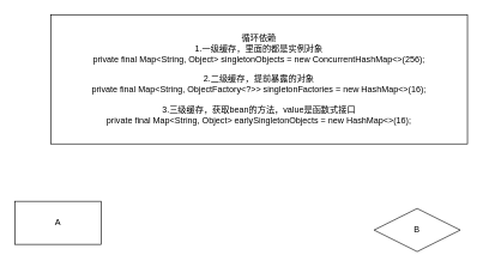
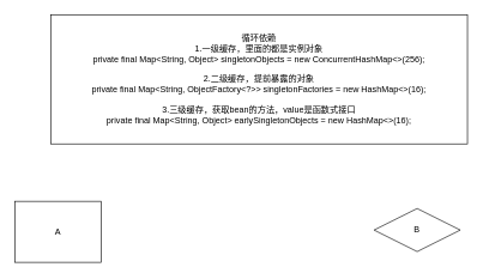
- <mxCell id="3" value="A" style="rounded=0;whiteSpace=wrap;html=1;" vertex="1" parent="1"><mxGeometry x="20" y="280" width="120" height="60" as="geometry" /></mxCell>
+ <mxCell id="3" value="A" style="rounded=0;whiteSpace=wrap;html=1;" vertex="1" parent="1"><mxGeometry x="20" y="280" width="120" height="85" as="geometry" /></mxCell>
